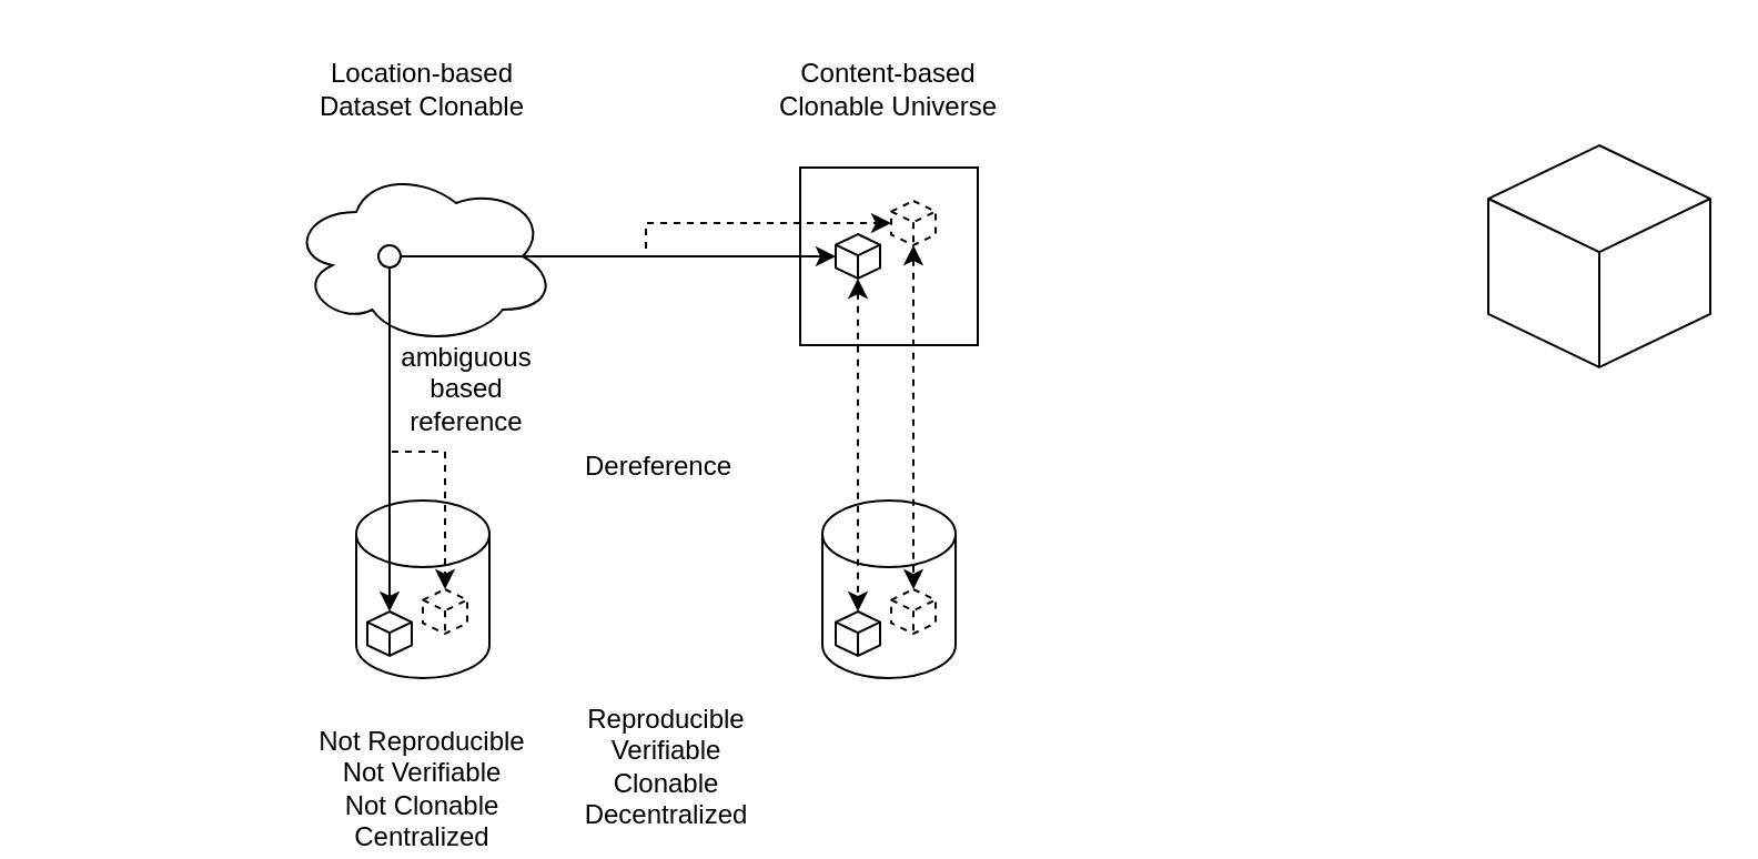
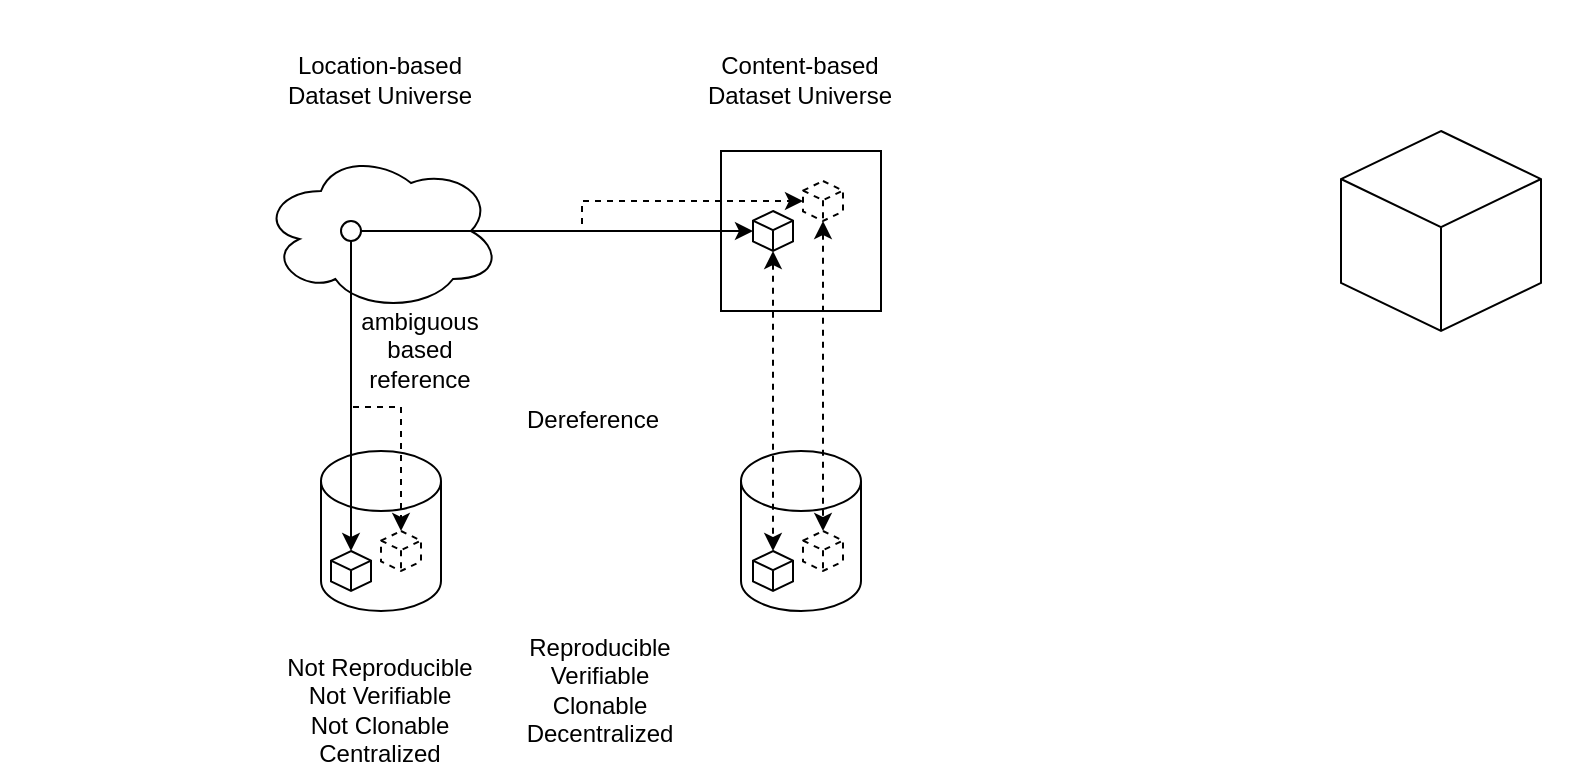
- <mxCell id="6" value="&lt;div&gt;Location-based &lt;br&gt;&lt;/div&gt;&lt;div&gt;Dataset Clonable&lt;br&gt;&lt;/div&gt;" style="text;html=1;strokeColor=none;fillColor=none;align=center;verticalAlign=middle;whiteSpace=wrap;rounded=0;" vertex="1" parent="1"><mxGeometry x="20" y="25" width="340" height="30" as="geometry" /></mxCell>
+ <mxCell id="6" value="&lt;div&gt;Location-based &lt;br&gt;&lt;/div&gt;&lt;div&gt;Dataset Universe&lt;br&gt;&lt;/div&gt;" style="text;html=1;strokeColor=none;fillColor=none;align=center;verticalAlign=middle;whiteSpace=wrap;rounded=0;" vertex="1" parent="1"><mxGeometry x="20" y="25" width="340" height="30" as="geometry" /></mxCell>
- <mxCell id="7" value="&lt;div&gt;Content-based &lt;br&gt;&lt;/div&gt;&lt;div&gt;Clonable Universe&lt;br&gt;&lt;/div&gt;" style="text;html=1;strokeColor=none;fillColor=none;align=center;verticalAlign=middle;whiteSpace=wrap;rounded=0;" vertex="1" parent="1"><mxGeometry x="230" y="20" width="340" height="40" as="geometry" /></mxCell>
+ <mxCell id="7" value="&lt;div&gt;Content-based &lt;br&gt;&lt;/div&gt;&lt;div&gt;Dataset Universe&lt;br&gt;&lt;/div&gt;" style="text;html=1;strokeColor=none;fillColor=none;align=center;verticalAlign=middle;whiteSpace=wrap;rounded=0;" vertex="1" parent="1"><mxGeometry x="230" y="20" width="340" height="40" as="geometry" /></mxCell>
